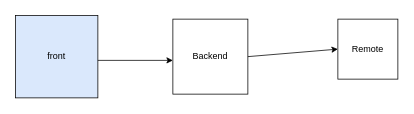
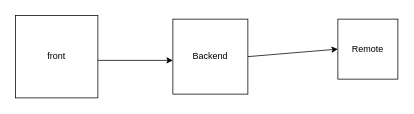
- <mxCell id="2" value="front" style="whiteSpace=wrap;html=1;aspect=fixed;fillColor=#dae8fc;" vertex="1" parent="1"><mxGeometry x="20" y="20" width="110" height="110" as="geometry" /></mxCell>
+ <mxCell id="2" value="front" style="whiteSpace=wrap;html=1;aspect=fixed;" vertex="1" parent="1"><mxGeometry x="20" y="20" width="110" height="110" as="geometry" /></mxCell>
